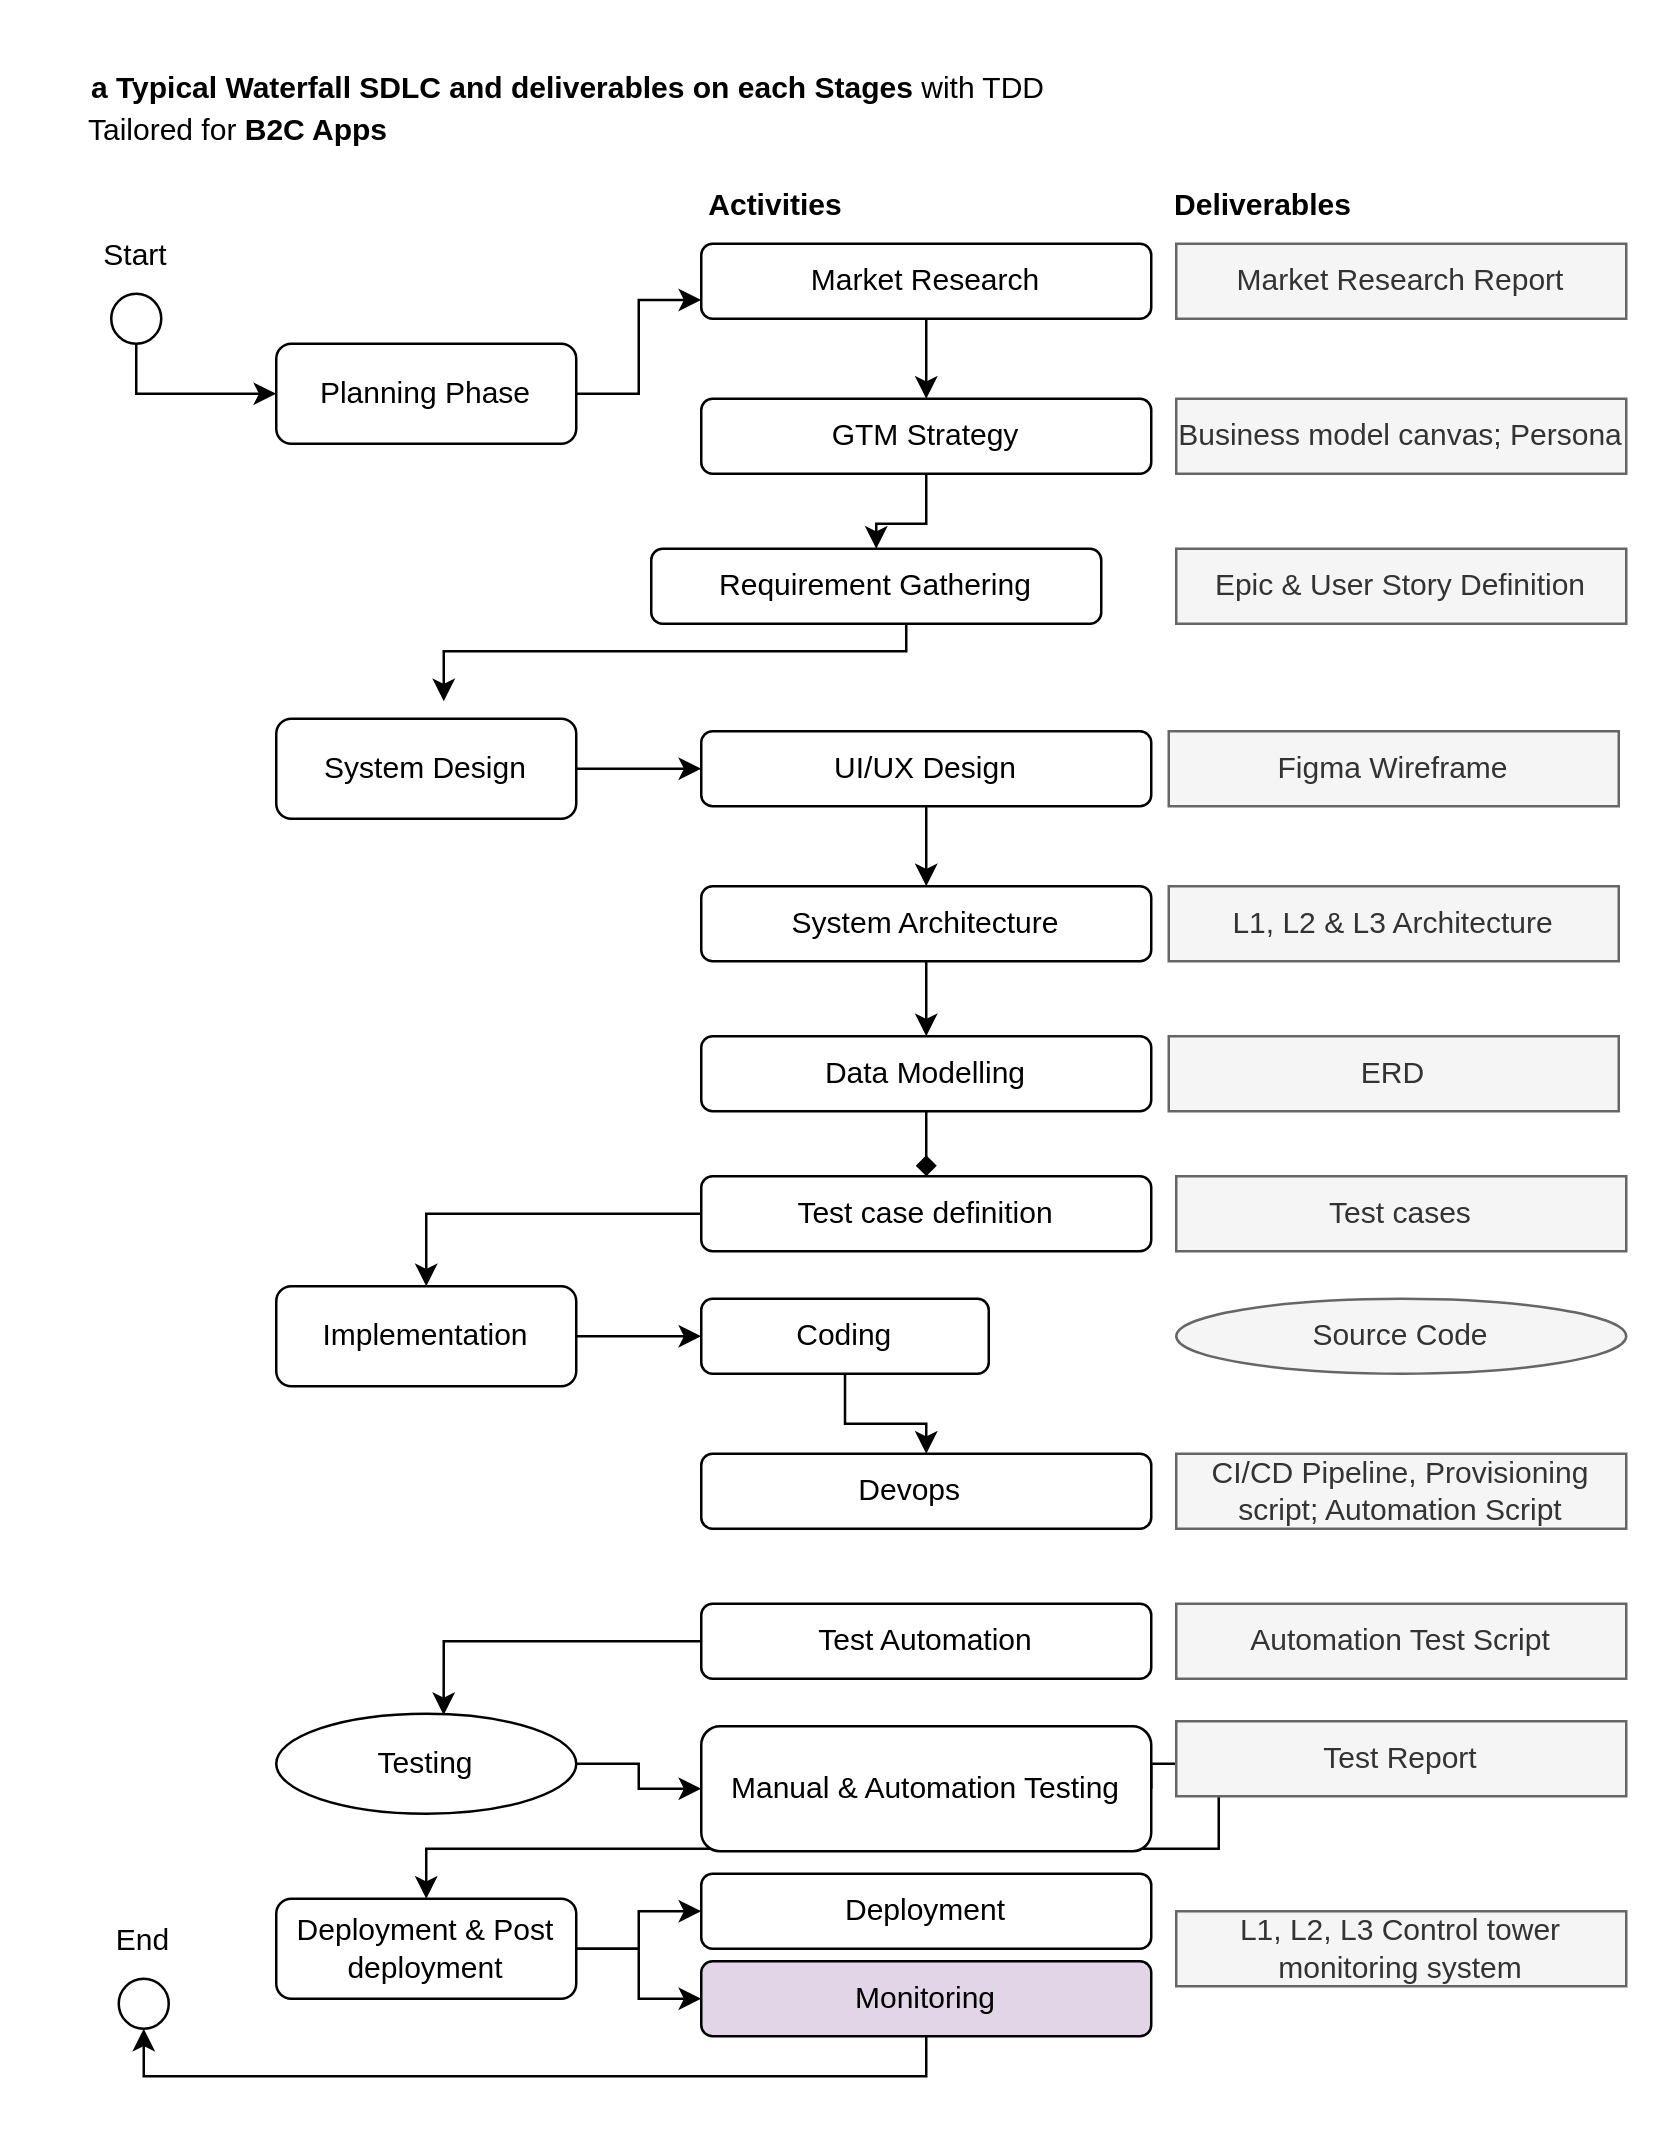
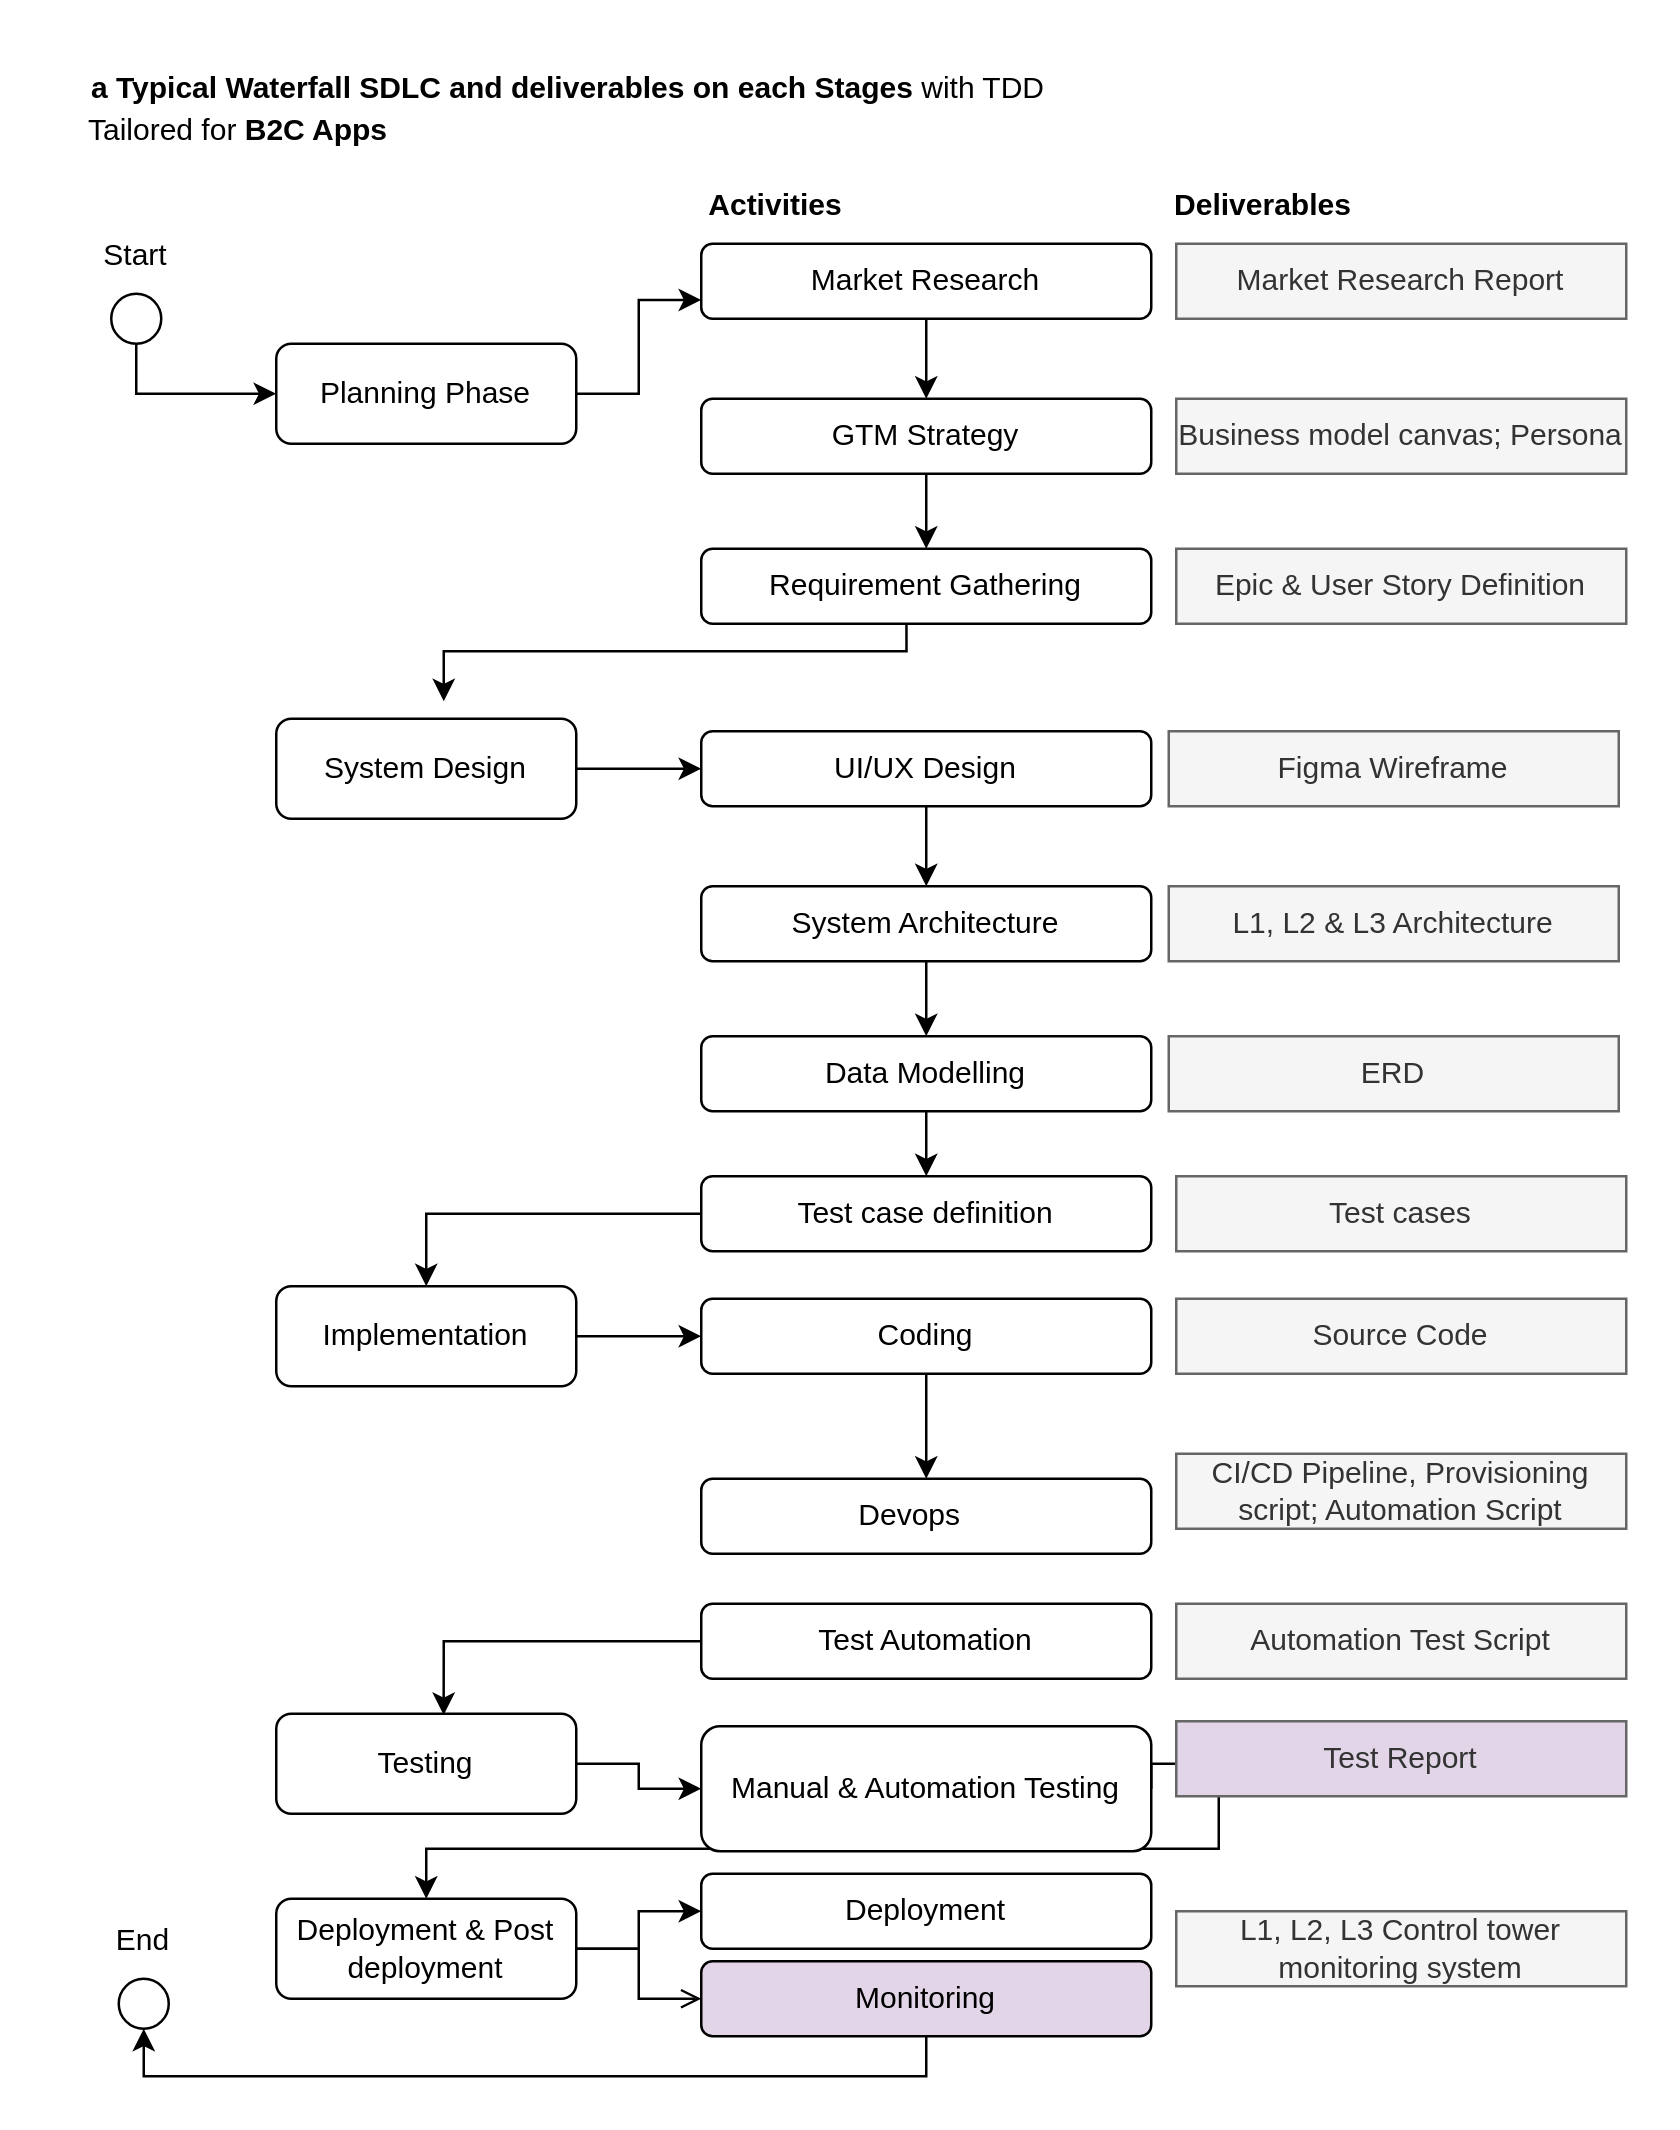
- <mxCell id="9" value="Requirement Gathering" style="rounded=1;whiteSpace=wrap;html=1;" vertex="1" parent="1"><mxGeometry x="260" y="219" width="180" height="30" as="geometry" /></mxCell>
+ <mxCell id="9" value="Requirement Gathering" style="rounded=1;whiteSpace=wrap;html=1;" vertex="1" parent="1"><mxGeometry x="280" y="219" width="180" height="30" as="geometry" /></mxCell>
- <mxCell id="22" style="edgeStyle=orthogonalEdgeStyle;rounded=0;orthogonalLoop=1;jettySize=auto;html=1;entryX=0.5;entryY=0;entryDx=0;entryDy=0;endArrow=diamond;" edge="1" parent="1" source="23" target="32"><mxGeometry relative="1" as="geometry" /></mxCell>
+ <mxCell id="22" style="edgeStyle=orthogonalEdgeStyle;rounded=0;orthogonalLoop=1;jettySize=auto;html=1;entryX=0.5;entryY=0;entryDx=0;entryDy=0;" edge="1" parent="1" source="23" target="32"><mxGeometry relative="1" as="geometry" /></mxCell>
- <mxCell id="39" value="Coding" style="rounded=1;whiteSpace=wrap;html=1;" vertex="1" parent="1"><mxGeometry x="280" y="519" width="115" height="30" as="geometry" /></mxCell>
+ <mxCell id="39" value="Coding" style="rounded=1;whiteSpace=wrap;html=1;" vertex="1" parent="1"><mxGeometry x="280" y="519" width="180" height="30" as="geometry" /></mxCell>
- <mxCell id="42" value="Source Code" style="ellipse;whiteSpace=wrap;html=1;fillColor=#f5f5f5;fontColor=#333333;strokeColor=#666666;" vertex="1" parent="1"><mxGeometry x="470" y="519" width="180" height="30" as="geometry" /></mxCell>
+ <mxCell id="42" value="Source Code" style="rounded=0;whiteSpace=wrap;html=1;fillColor=#f5f5f5;fontColor=#333333;strokeColor=#666666;" vertex="1" parent="1"><mxGeometry x="470" y="519" width="180" height="30" as="geometry" /></mxCell>
- <mxCell id="40" value="Devops&lt;span style=&quot;white-space: pre;&quot;&gt;&#09;&lt;/span&gt;" style="rounded=1;whiteSpace=wrap;html=1;" vertex="1" parent="1"><mxGeometry x="280" y="581" width="180" height="30" as="geometry" /></mxCell>
+ <mxCell id="40" value="Devops&lt;span style=&quot;white-space: pre;&quot;&gt;&#09;&lt;/span&gt;" style="rounded=1;whiteSpace=wrap;html=1;" vertex="1" parent="1"><mxGeometry x="280" y="591" width="180" height="30" as="geometry" /></mxCell>
- <mxCell id="54" value="Test Report" style="rounded=0;whiteSpace=wrap;html=1;fillColor=#f5f5f5;fontColor=#333333;strokeColor=#666666;" vertex="1" parent="1"><mxGeometry x="470" y="688" width="180" height="30" as="geometry" /></mxCell>
+ <mxCell id="54" value="Test Report" style="rounded=0;whiteSpace=wrap;html=1;fillColor=#e1d5e7;fontColor=#333333;strokeColor=#666666;" vertex="1" parent="1"><mxGeometry x="470" y="688" width="180" height="30" as="geometry" /></mxCell>
- <mxCell id="45" value="Testing" style="ellipse;whiteSpace=wrap;html=1;" vertex="1" parent="1"><mxGeometry x="110" y="685" width="120" height="40" as="geometry" /></mxCell>
+ <mxCell id="45" value="Testing" style="rounded=1;whiteSpace=wrap;html=1;" vertex="1" parent="1"><mxGeometry x="110" y="685" width="120" height="40" as="geometry" /></mxCell>
- <mxCell id="49" style="edgeStyle=orthogonalEdgeStyle;rounded=0;orthogonalLoop=1;jettySize=auto;html=1;" edge="1" parent="1" source="50" target="53"><mxGeometry relative="1" as="geometry" /></mxCell>
+ <mxCell id="49" style="edgeStyle=orthogonalEdgeStyle;rounded=0;orthogonalLoop=1;jettySize=auto;html=1;endArrow=open;" edge="1" parent="1" source="50" target="53"><mxGeometry relative="1" as="geometry" /></mxCell>
